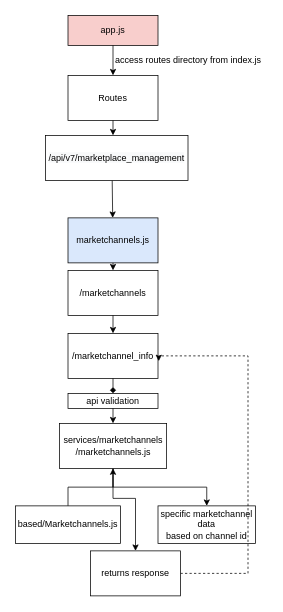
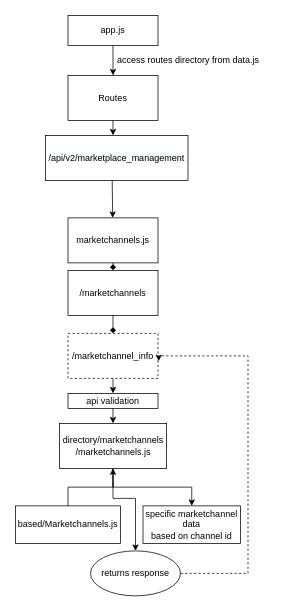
- <mxCell id="14" value="app.js" style="rounded=0;whiteSpace=wrap;html=1;fillColor=#f8cecc;" vertex="1" parent="1"><mxGeometry x="90" y="20" width="120" height="40" as="geometry" /></mxCell>
+ <mxCell id="14" value="app.js" style="rounded=0;whiteSpace=wrap;html=1;" vertex="1" parent="1"><mxGeometry x="90" y="20" width="120" height="40" as="geometry" /></mxCell>
- <mxCell id="17" value="access routes directory from index.js" style="text;html=1;align=center;verticalAlign=middle;resizable=0;points=[];autosize=1;" vertex="1" parent="1"><mxGeometry x="145" y="70" width="210" height="20" as="geometry" /></mxCell>
+ <mxCell id="17" value="access routes directory from data.js" style="text;html=1;align=center;verticalAlign=middle;resizable=0;points=[];autosize=1;" vertex="1" parent="1"><mxGeometry x="145" y="70" width="210" height="20" as="geometry" /></mxCell>
- <mxCell id="23" value="&lt;meta charset=&quot;utf-8&quot;&gt;&lt;span style=&quot;color: rgb(0, 0, 0); font-family: helvetica; font-size: 12px; font-style: normal; font-weight: 400; letter-spacing: normal; text-align: center; text-indent: 0px; text-transform: none; word-spacing: 0px; background-color: rgb(248, 249, 250); display: inline; float: none;&quot;&gt;/api/v7/marketplace_management&lt;/span&gt;" style="rounded=0;whiteSpace=wrap;html=1;" vertex="1" parent="1"><mxGeometry x="60" y="180" width="190" height="60" as="geometry" /></mxCell>
+ <mxCell id="23" value="&lt;meta charset=&quot;utf-8&quot;&gt;&lt;span style=&quot;color: rgb(0, 0, 0); font-family: helvetica; font-size: 12px; font-style: normal; font-weight: 400; letter-spacing: normal; text-align: center; text-indent: 0px; text-transform: none; word-spacing: 0px; background-color: rgb(248, 249, 250); display: inline; float: none;&quot;&gt;/api/v2/marketplace_management&lt;/span&gt;" style="rounded=0;whiteSpace=wrap;html=1;" vertex="1" parent="1"><mxGeometry x="60" y="180" width="190" height="60" as="geometry" /></mxCell>
- <mxCell id="20" value="marketchannels.js" style="rounded=0;whiteSpace=wrap;html=1;fillColor=#dae8fc;" vertex="1" parent="1"><mxGeometry x="90" y="290" width="120" height="60" as="geometry" /></mxCell>
+ <mxCell id="20" value="marketchannels.js" style="rounded=0;whiteSpace=wrap;html=1;" vertex="1" parent="1"><mxGeometry x="90" y="290" width="120" height="60" as="geometry" /></mxCell>
- <mxCell id="21" value="" style="endArrow=classic;html=1;exitX=0.5;exitY=1;exitDx=0;exitDy=0;entryX=0.5;entryY=0;entryDx=0;entryDy=0;" edge="1" parent="1" source="20" target="22"><mxGeometry width="50" height="50" relative="1" as="geometry"><mxPoint x="260" y="210" as="sourcePoint" /><mxPoint x="370" y="350" as="targetPoint" /></mxGeometry></mxCell>
+ <mxCell id="21" value="" style="endArrow=diamond;html=1;exitX=0.5;exitY=1;exitDx=0;exitDy=0;entryX=0.5;entryY=0;entryDx=0;entryDy=0;" edge="1" parent="1" source="20" target="22"><mxGeometry width="50" height="50" relative="1" as="geometry"><mxPoint x="260" y="210" as="sourcePoint" /><mxPoint x="370" y="350" as="targetPoint" /></mxGeometry></mxCell>
- <mxCell id="24" value="" style="endArrow=classic;html=1;exitX=0.5;exitY=1;exitDx=0;exitDy=0;entryX=0.5;entryY=0;entryDx=0;entryDy=0;" edge="1" parent="1" source="22" target="2"><mxGeometry width="50" height="50" relative="1" as="geometry"><mxPoint x="-50" y="413" as="sourcePoint" /><mxPoint x="0" y="363" as="targetPoint" /></mxGeometry></mxCell>
+ <mxCell id="24" value="" style="endArrow=diamond;html=1;exitX=0.5;exitY=1;exitDx=0;exitDy=0;entryX=0.5;entryY=0;entryDx=0;entryDy=0;" edge="1" parent="1" source="22" target="2"><mxGeometry width="50" height="50" relative="1" as="geometry"><mxPoint x="-50" y="413" as="sourcePoint" /><mxPoint x="0" y="363" as="targetPoint" /></mxGeometry></mxCell>
- <mxCell id="2" value="/marketchannel_info" style="rounded=0;whiteSpace=wrap;html=1;" vertex="1" parent="1"><mxGeometry x="90" y="444" width="120" height="60" as="geometry" /></mxCell>
+ <mxCell id="2" value="/marketchannel_info" style="rounded=0;whiteSpace=wrap;html=1;dashed=1;" vertex="1" parent="1"><mxGeometry x="90" y="444" width="120" height="60" as="geometry" /></mxCell>
- <mxCell id="4" value="" style="endArrow=diamond;html=1;exitX=0.5;exitY=1;exitDx=0;exitDy=0;" edge="1" parent="1" source="2" target="3"><mxGeometry width="50" height="50" relative="1" as="geometry"><mxPoint x="480" y="524" as="sourcePoint" /><mxPoint x="530" y="474" as="targetPoint" /></mxGeometry></mxCell>
+ <mxCell id="4" value="" style="endArrow=classic;html=1;exitX=0.5;exitY=1;exitDx=0;exitDy=0;" edge="1" parent="1" source="2" target="3"><mxGeometry width="50" height="50" relative="1" as="geometry"><mxPoint x="480" y="524" as="sourcePoint" /><mxPoint x="530" y="474" as="targetPoint" /></mxGeometry></mxCell>
- <mxCell id="8" value="services/marketchannels&lt;br&gt;/marketchannels.js" style="rounded=0;whiteSpace=wrap;html=1;" vertex="1" parent="1"><mxGeometry x="78.5" y="564" width="143" height="60" as="geometry" /></mxCell>
+ <mxCell id="8" value="directory/marketchannels&lt;br&gt;/marketchannels.js" style="rounded=0;whiteSpace=wrap;html=1;" vertex="1" parent="1"><mxGeometry x="78.5" y="564" width="143" height="60" as="geometry" /></mxCell>
- <mxCell id="9" value="specific marketchannel data&lt;br&gt;based on channel id" style="rounded=0;whiteSpace=wrap;html=1;" vertex="1" parent="1"><mxGeometry x="210" y="674" width="130" height="50" as="geometry" /></mxCell>
+ <mxCell id="9" value="specific marketchannel data&lt;br&gt;based on channel id" style="rounded=0;whiteSpace=wrap;html=1;" vertex="1" parent="1"><mxGeometry x="190" y="674" width="130" height="50" as="geometry" /></mxCell>
- <mxCell id="13" value="returns response" style="rounded=0;whiteSpace=wrap;html=1;" vertex="1" parent="1"><mxGeometry x="120" y="734" width="120" height="60" as="geometry" /></mxCell>
+ <mxCell id="13" value="returns response" style="ellipse;whiteSpace=wrap;html=1;" vertex="1" parent="1"><mxGeometry x="120" y="734" width="120" height="60" as="geometry" /></mxCell>
